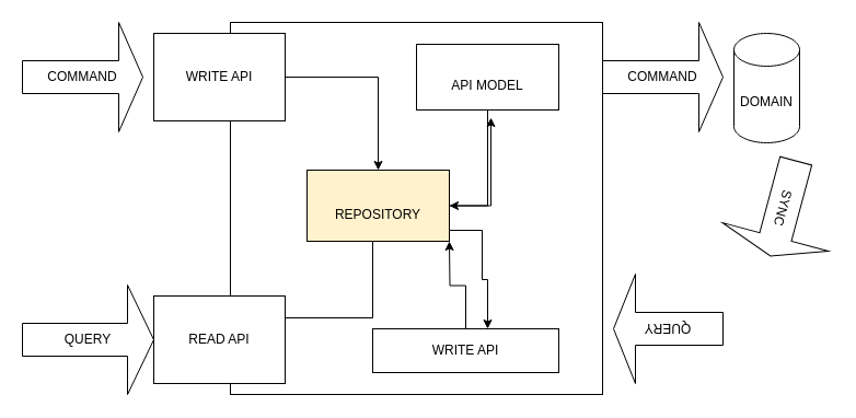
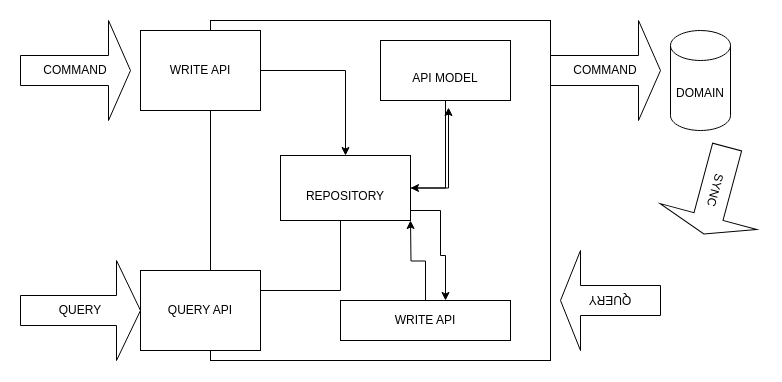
- <mxCell id="19" value="&lt;br&gt;REPOSITORY" style="rounded=0;whiteSpace=wrap;html=1;fillColor=#fff2cc;" vertex="1" parent="1"><mxGeometry x="280" y="155" width="130" height="65" as="geometry" /></mxCell>
+ <mxCell id="19" value="&lt;br&gt;REPOSITORY" style="rounded=0;whiteSpace=wrap;html=1;" vertex="1" parent="1"><mxGeometry x="280" y="155" width="130" height="65" as="geometry" /></mxCell>
- <mxCell id="8" value="READ API" style="rounded=0;whiteSpace=wrap;html=1;" vertex="1" parent="1"><mxGeometry x="140" y="270" width="120" height="80" as="geometry" /></mxCell>
+ <mxCell id="8" value="QUERY API" style="rounded=0;whiteSpace=wrap;html=1;" vertex="1" parent="1"><mxGeometry x="140" y="270" width="120" height="80" as="geometry" /></mxCell>
